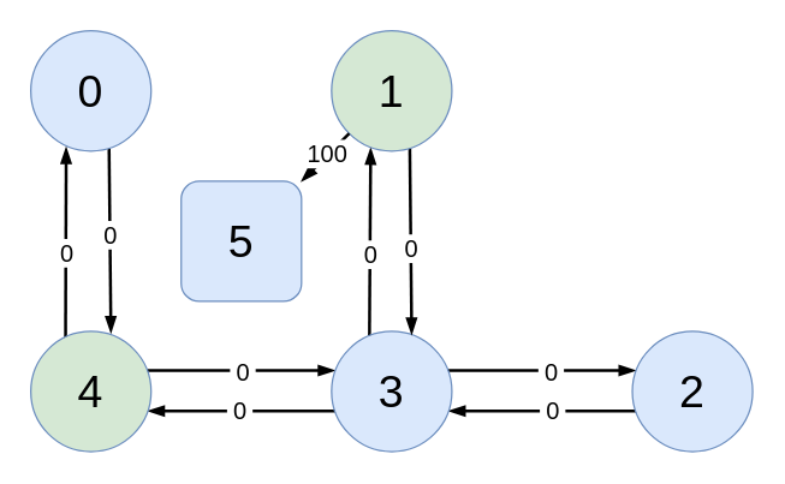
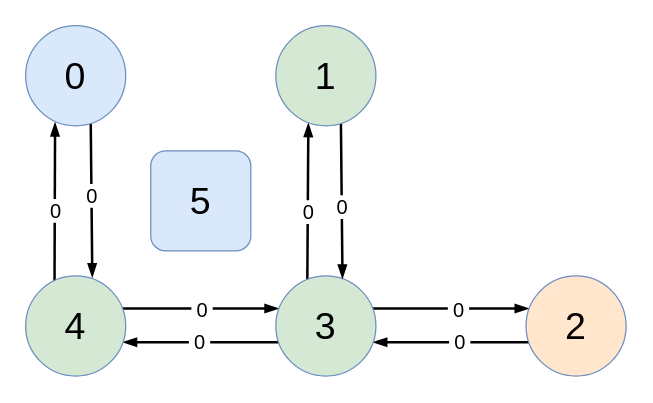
- <mxCell id="24" value="" style="endArrow=blockThin;html=1;rounded=0;endFill=1;strokeWidth=2;entryX=1;entryY=0;entryDx=0;entryDy=0;" edge="1" parent="1" source="22" target="23"><mxGeometry width="50" height="50" relative="1" as="geometry"><mxPoint x="140" y="40" as="sourcePoint" /><mxPoint x="141.28" y="165.92" as="targetPoint" /></mxGeometry></mxCell>
- <mxCell id="25" value="&lt;font style=&quot;font-size: 16px;&quot;&gt;100&lt;/font&gt;" style="edgeLabel;html=1;align=center;verticalAlign=middle;resizable=0;points=[];" vertex="1" connectable="0" parent="24"><mxGeometry x="-0.112" y="-1" relative="1" as="geometry"><mxPoint as="offset" /></mxGeometry></mxCell>
- <mxCell id="19" value="&lt;font style=&quot;font-size: 30px;&quot;&gt;3&lt;/font&gt;" style="ellipse;whiteSpace=wrap;html=1;aspect=fixed;fillColor=#dae8fc;strokeColor=#6c8ebf;" vertex="1" parent="1"><mxGeometry x="220" y="220" width="80" height="80" as="geometry" /></mxCell>
+ <mxCell id="19" value="&lt;font style=&quot;font-size: 30px;&quot;&gt;3&lt;/font&gt;" style="ellipse;whiteSpace=wrap;html=1;aspect=fixed;fillColor=#d5e8d4;strokeColor=#6c8ebf;" vertex="1" parent="1"><mxGeometry x="220" y="220" width="80" height="80" as="geometry" /></mxCell>
- <mxCell id="15" value="&lt;font style=&quot;font-size: 30px;&quot;&gt;2&lt;/font&gt;" style="ellipse;whiteSpace=wrap;html=1;aspect=fixed;fillColor=#dae8fc;strokeColor=#6c8ebf;" vertex="1" parent="1"><mxGeometry x="420" y="220" width="80" height="80" as="geometry" /></mxCell>
+ <mxCell id="15" value="&lt;font style=&quot;font-size: 30px;&quot;&gt;2&lt;/font&gt;" style="ellipse;whiteSpace=wrap;html=1;aspect=fixed;fillColor=#ffe6cc;strokeColor=#6c8ebf;" vertex="1" parent="1"><mxGeometry x="420" y="220" width="80" height="80" as="geometry" /></mxCell>
